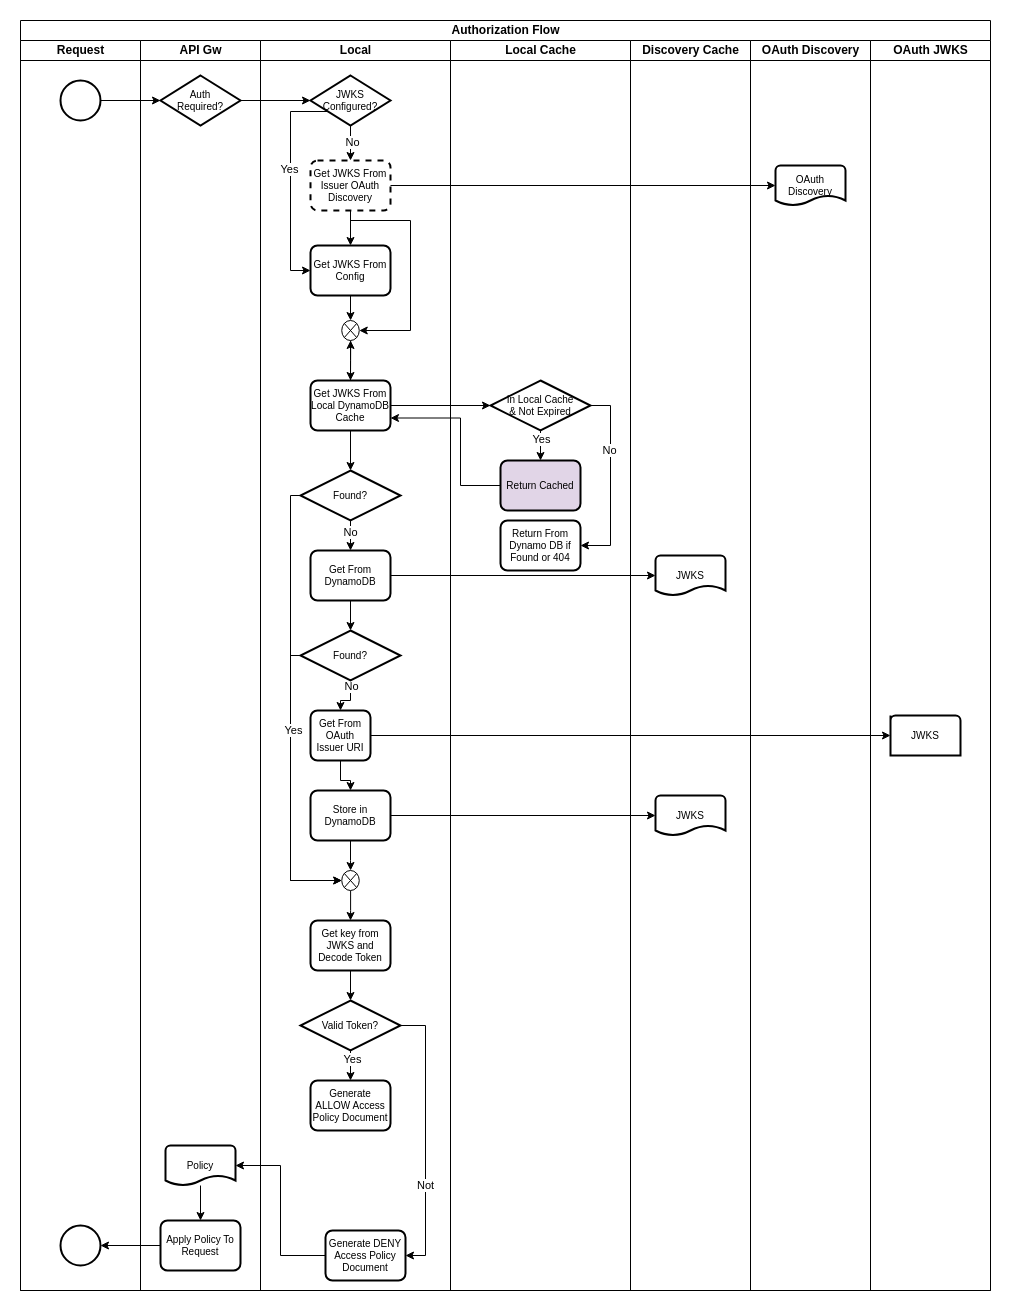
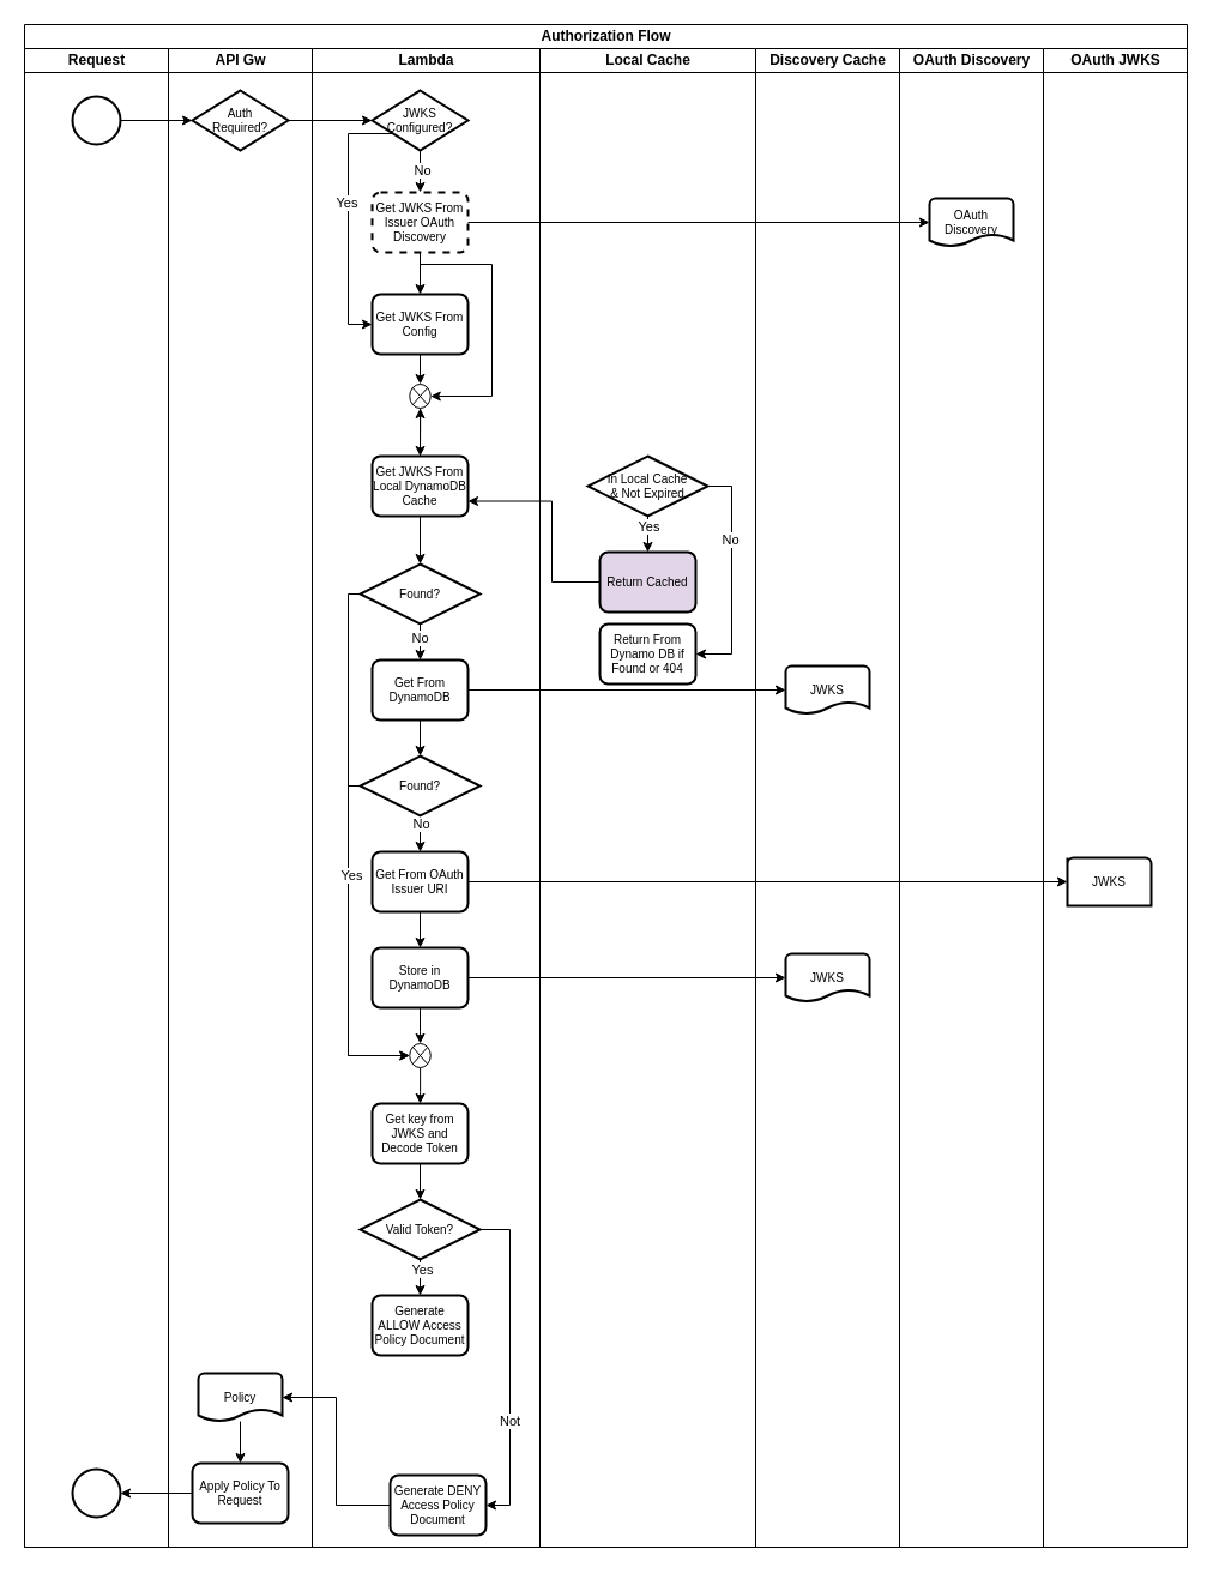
- <mxCell id="12" value="Local" style="swimlane;startSize=20;html=1;" vertex="1" parent="2"><mxGeometry x="240" y="20" width="190" height="1250" as="geometry" /></mxCell>
+ <mxCell id="12" value="Lambda" style="swimlane;startSize=20;html=1;" vertex="1" parent="2"><mxGeometry x="240" y="20" width="190" height="1250" as="geometry" /></mxCell>
- <mxCell id="71" value="" style="edgeStyle=orthogonalEdgeStyle;rounded=0;orthogonalLoop=1;jettySize=auto;html=1;exitX=1;exitY=0.5;exitDx=0;exitDy=0;" edge="1" parent="2" source="27" target="59"><mxGeometry relative="1" as="geometry"><mxPoint x="380" y="385" as="sourcePoint" /></mxGeometry></mxCell>
- <mxCell id="40" value="Get From OAuth Issuer URI" style="rounded=1;whiteSpace=wrap;html=1;absoluteArcSize=1;arcSize=14;strokeWidth=2;fontSize=10;" vertex="1" parent="12"><mxGeometry x="50" y="670" width="60" height="50" as="geometry" /></mxCell>
+ <mxCell id="40" value="Get From OAuth Issuer URI" style="rounded=1;whiteSpace=wrap;html=1;absoluteArcSize=1;arcSize=14;strokeWidth=2;fontSize=10;" vertex="1" parent="12"><mxGeometry x="50" y="670" width="80" height="50" as="geometry" /></mxCell>
